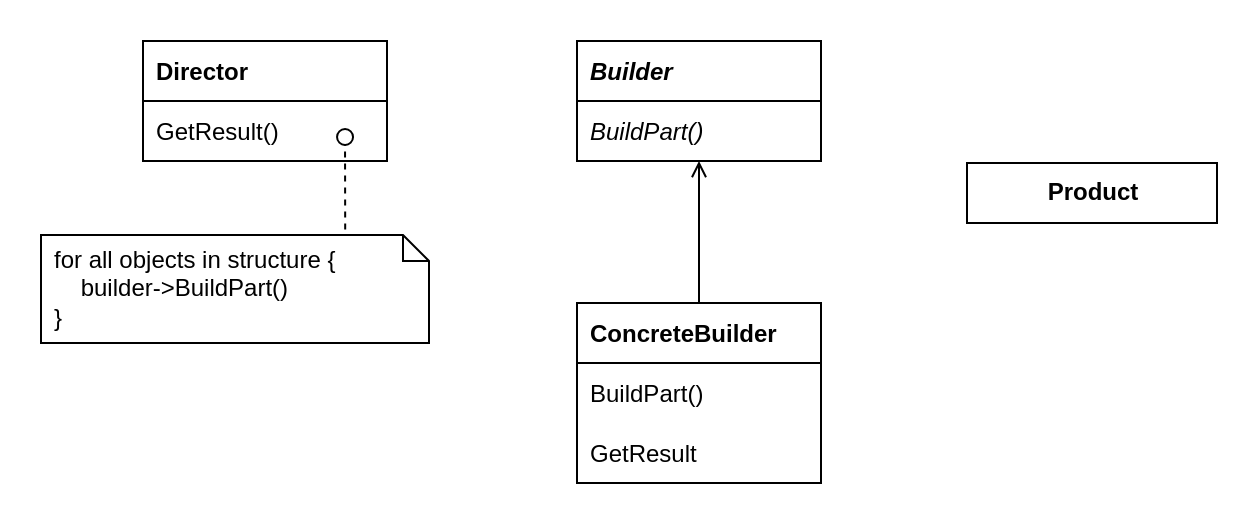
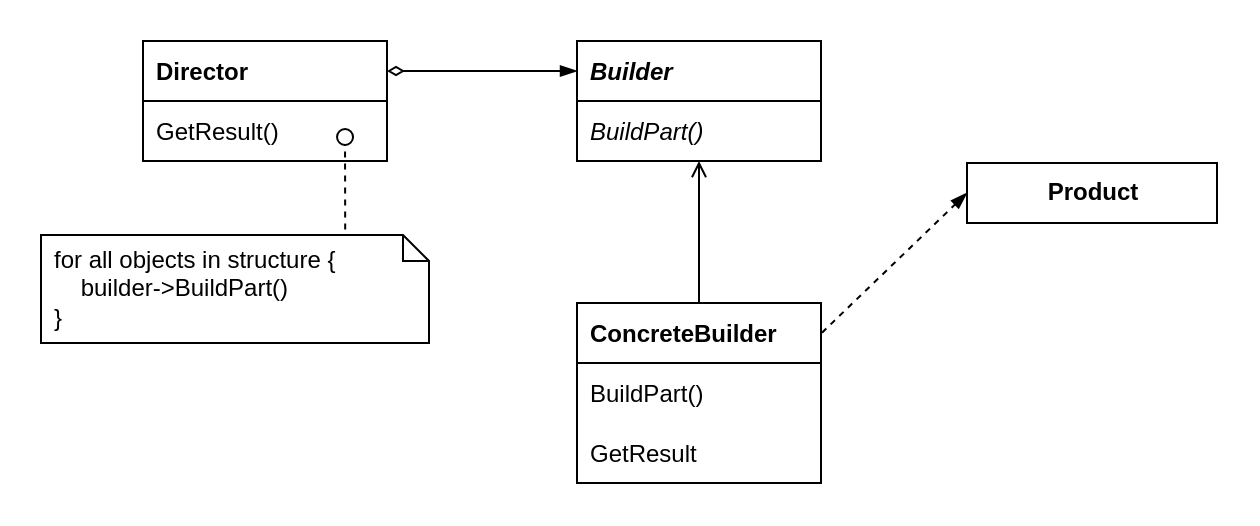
+ <mxCell id="14" value="" style="endArrow=blockThin;html=1;rounded=0;exitX=1;exitY=0.25;exitDx=0;exitDy=0;endFill=1;entryX=0;entryY=0.25;entryDx=0;entryDy=0;startArrow=diamondThin;startFill=0;" edge="1" parent="1" source="2" target="4"><mxGeometry width="50" height="50" relative="1" as="geometry"><mxPoint x="477.02" y="-26" as="sourcePoint" /><mxPoint x="32.996" y="-24.98" as="targetPoint" /></mxGeometry></mxCell>
+ <mxCell id="13" value="" style="endArrow=blockThin;html=1;rounded=0;endFill=1;entryX=0;entryY=0.5;entryDx=0;entryDy=0;dashed=1;exitX=1.004;exitY=0.165;exitDx=0;exitDy=0;exitPerimeter=0;" edge="1" parent="1" source="8" target="12"><mxGeometry width="50" height="50" relative="1" as="geometry"><mxPoint x="222" y="-21" as="sourcePoint" /><mxPoint x="734" y="28" as="targetPoint" /></mxGeometry></mxCell>
